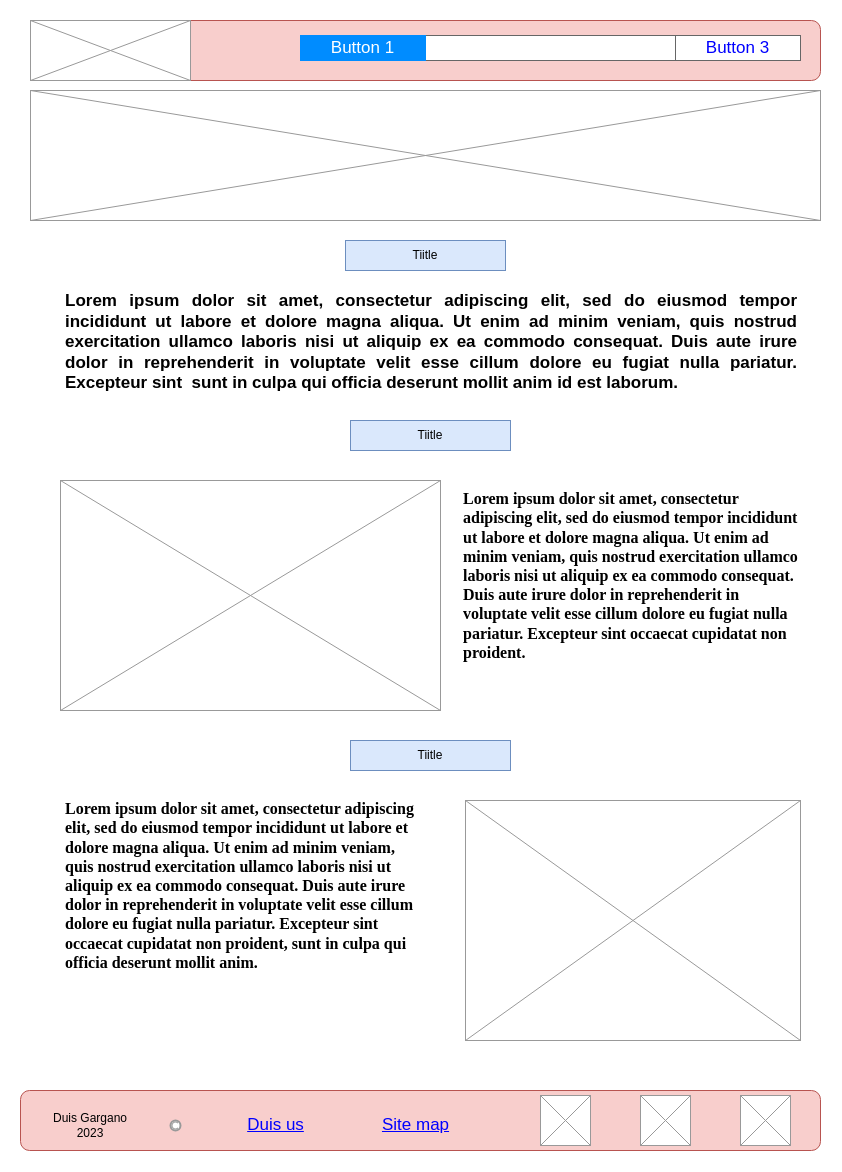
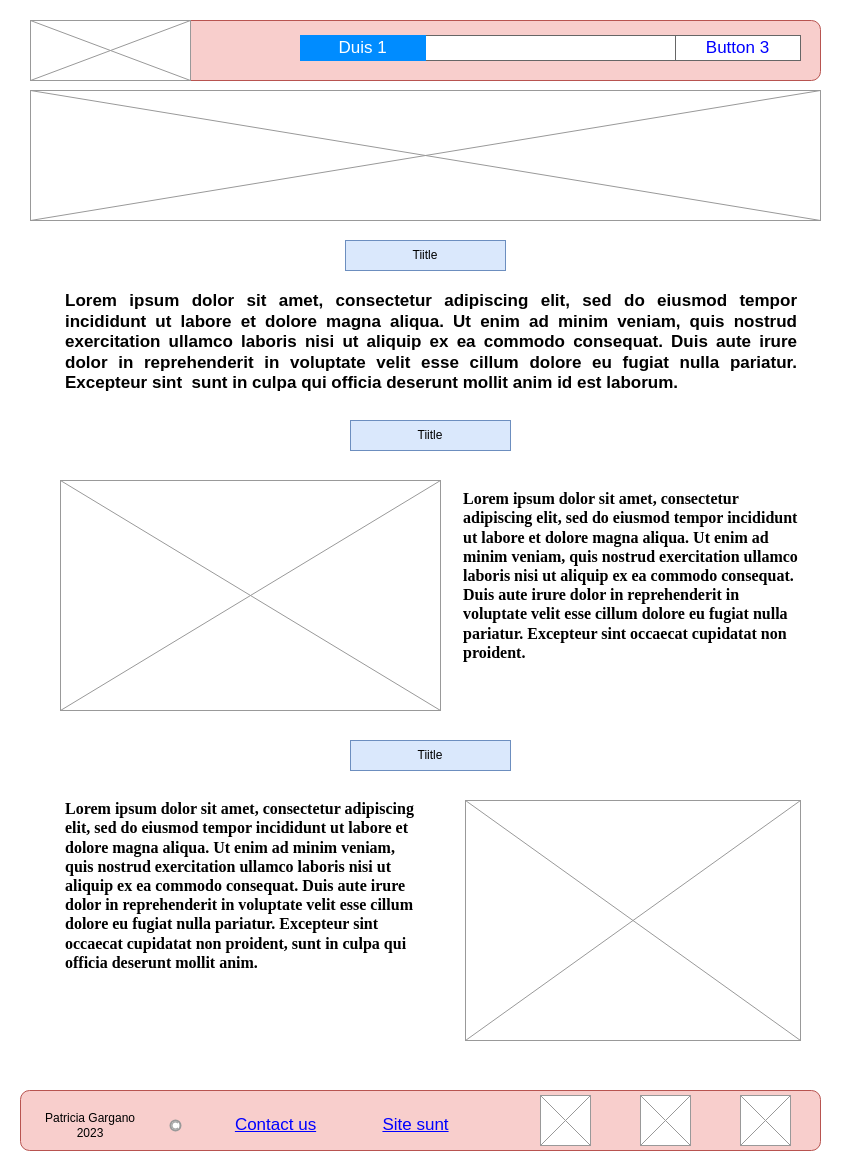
- <mxCell id="5" value="Button 1" style="strokeWidth=1;shadow=0;dashed=0;align=center;html=1;shape=mxgraph.mockup.text.rrect;rSize=0;fontSize=17;fontColor=#ffffff;fillColor=#008cff;strokeColor=#008cff;whiteSpace=wrap;" vertex="1" parent="3"><mxGeometry width="125" height="25" as="geometry" /></mxCell>
+ <mxCell id="5" value="Duis 1" style="strokeWidth=1;shadow=0;dashed=0;align=center;html=1;shape=mxgraph.mockup.text.rrect;rSize=0;fontSize=17;fontColor=#ffffff;fillColor=#008cff;strokeColor=#008cff;whiteSpace=wrap;" vertex="1" parent="3"><mxGeometry width="125" height="25" as="geometry" /></mxCell>
- <mxCell id="13" value="Duis Gargano 2023" style="text;html=1;strokeColor=none;fillColor=none;align=center;verticalAlign=middle;whiteSpace=wrap;rounded=0;" vertex="1" parent="1"><mxGeometry x="40" y="1110" width="100" height="30" as="geometry" /></mxCell>
+ <mxCell id="13" value="Patricia Gargano 2023" style="text;html=1;strokeColor=none;fillColor=none;align=center;verticalAlign=middle;whiteSpace=wrap;rounded=0;" vertex="1" parent="1"><mxGeometry x="40" y="1110" width="100" height="30" as="geometry" /></mxCell>
- <mxCell id="11" value="Duis us" style="shape=rectangle;strokeColor=none;fillColor=none;linkText=;fontSize=17;fontColor=#0000ff;fontStyle=4;html=1;align=center;" vertex="1" parent="1"><mxGeometry x="200" y="1110" width="150" height="30" as="geometry" /></mxCell>
+ <mxCell id="11" value="Contact us" style="shape=rectangle;strokeColor=none;fillColor=none;linkText=;fontSize=17;fontColor=#0000ff;fontStyle=4;html=1;align=center;" vertex="1" parent="1"><mxGeometry x="200" y="1110" width="150" height="30" as="geometry" /></mxCell>
- <mxCell id="12" value="Site map" style="shape=rectangle;strokeColor=none;fillColor=none;linkText=;fontSize=17;fontColor=#0000ff;fontStyle=4;html=1;align=center;" vertex="1" parent="1"><mxGeometry x="340" y="1110" width="150" height="30" as="geometry" /></mxCell>
+ <mxCell id="12" value="Site sunt" style="shape=rectangle;strokeColor=none;fillColor=none;linkText=;fontSize=17;fontColor=#0000ff;fontStyle=4;html=1;align=center;" vertex="1" parent="1"><mxGeometry x="340" y="1110" width="150" height="30" as="geometry" /></mxCell>
